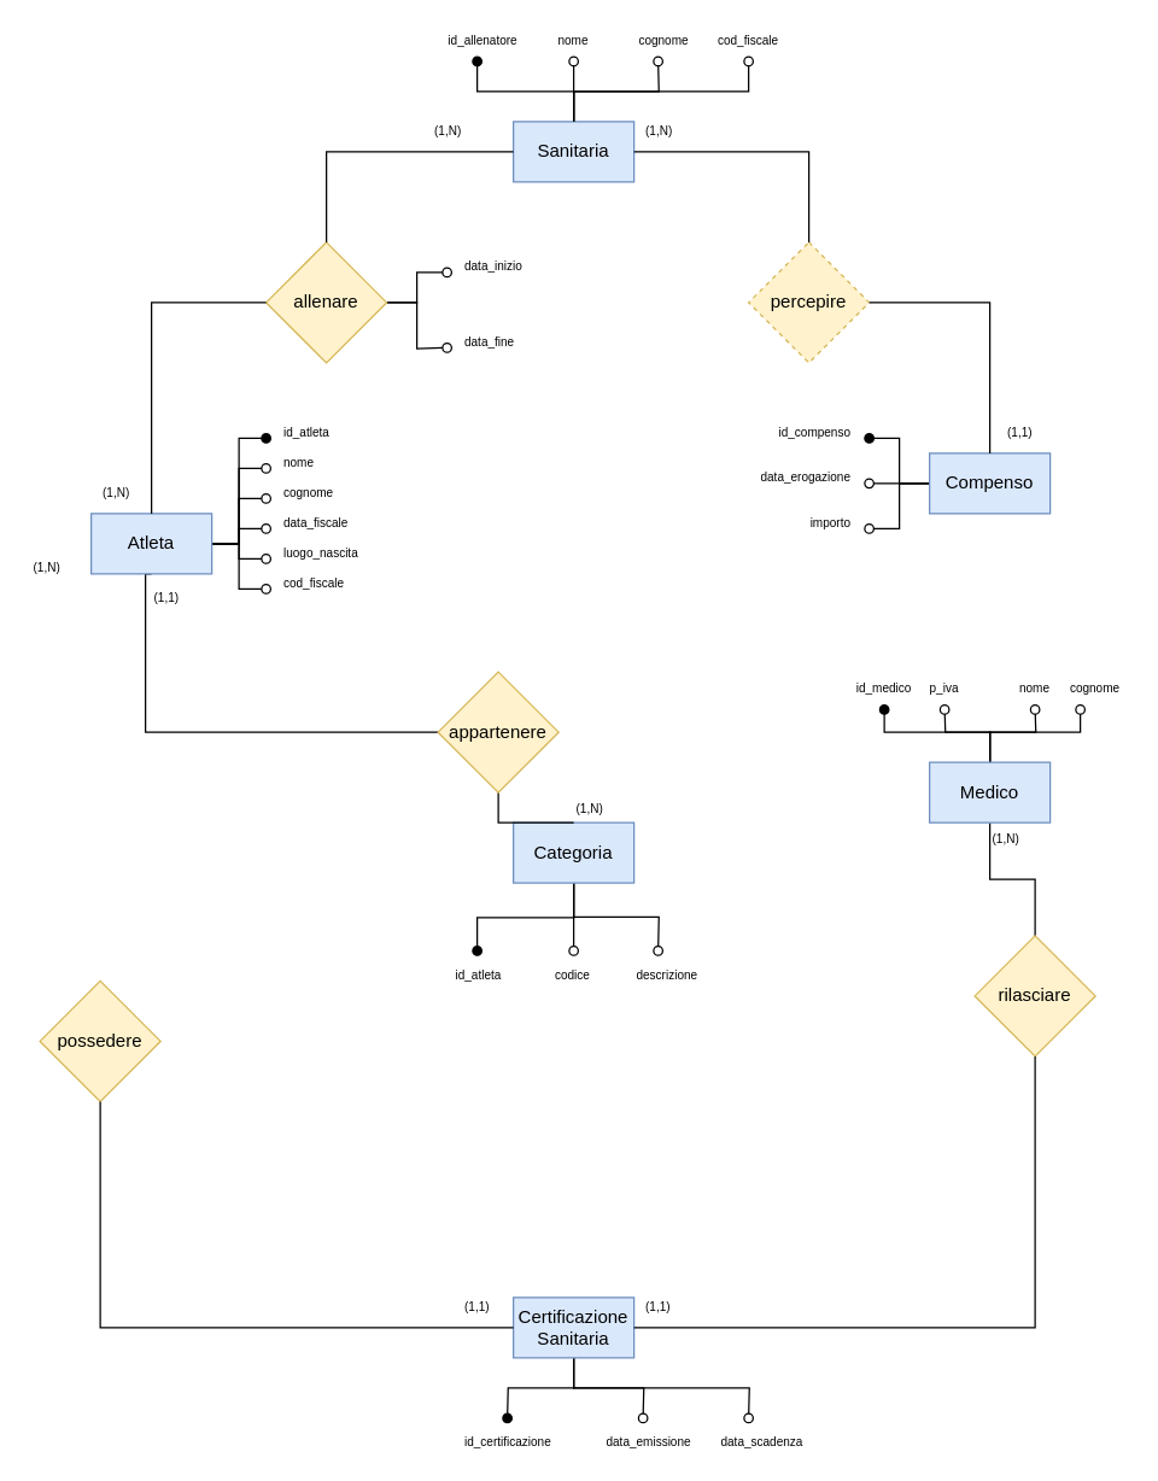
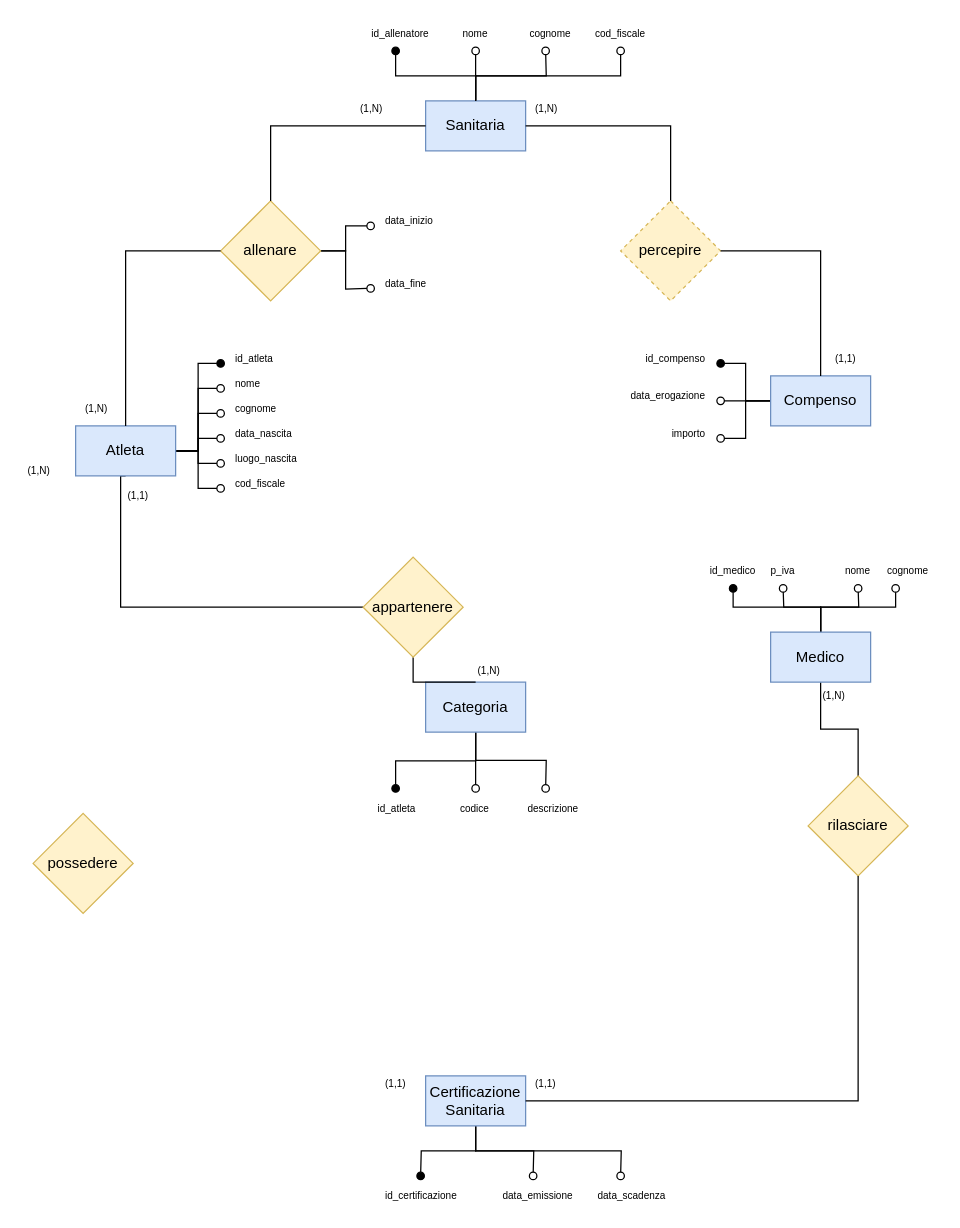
- <mxCell id="47" value="&lt;font style=&quot;font-size: 8px;&quot;&gt;data_fiscale&lt;/font&gt;" style="text;html=1;align=left;verticalAlign=middle;whiteSpace=wrap;rounded=0;fontFamily=Helvetica;fontSize=11;fontColor=default;labelBackgroundColor=default;" parent="1" vertex="1"><mxGeometry x="186" y="340" width="50" height="10" as="geometry" /></mxCell>
+ <mxCell id="47" value="&lt;font style=&quot;font-size: 8px;&quot;&gt;data_nascita&lt;/font&gt;" style="text;html=1;align=left;verticalAlign=middle;whiteSpace=wrap;rounded=0;fontFamily=Helvetica;fontSize=11;fontColor=default;labelBackgroundColor=default;" parent="1" vertex="1"><mxGeometry x="186" y="340" width="50" height="10" as="geometry" /></mxCell>
- <mxCell id="39" style="edgeStyle=orthogonalEdgeStyle;rounded=0;orthogonalLoop=1;jettySize=auto;html=1;exitX=0.5;exitY=1;exitDx=0;exitDy=0;entryX=0;entryY=0.5;entryDx=0;entryDy=0;endArrow=none;endFill=0;" parent="1" source="22" target="38" edge="1"><mxGeometry relative="1" as="geometry" /></mxCell>
